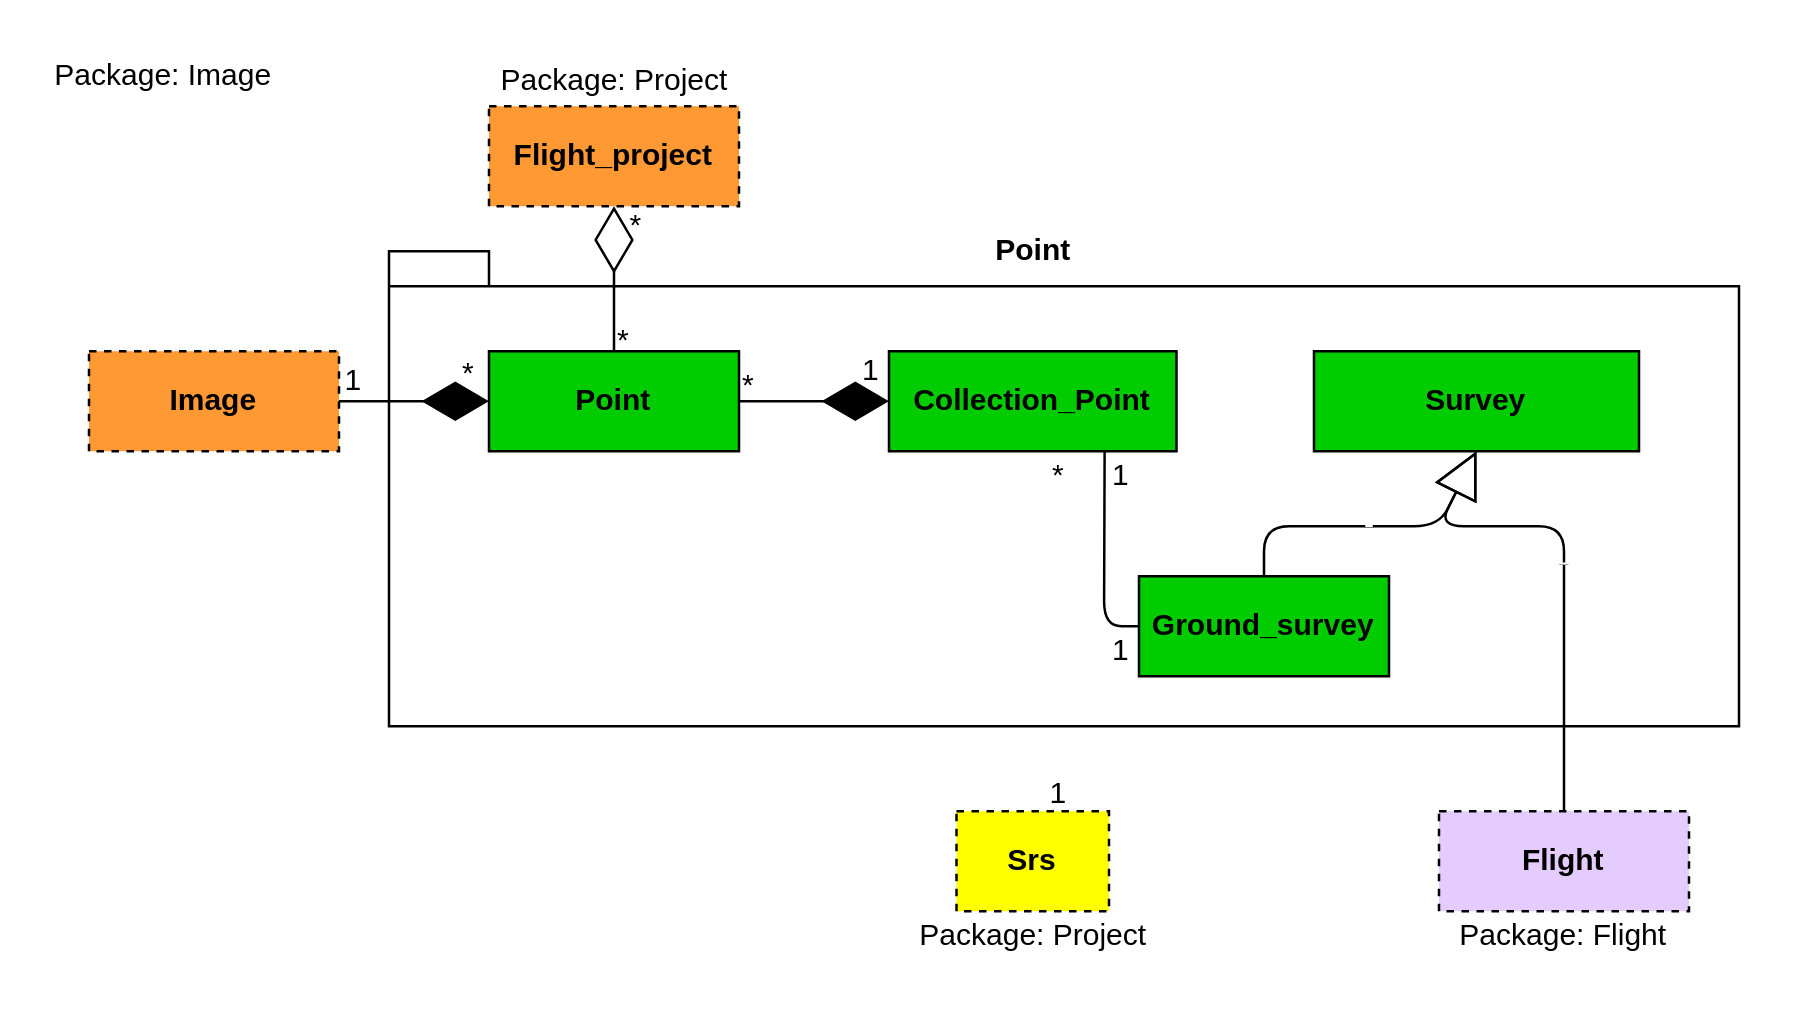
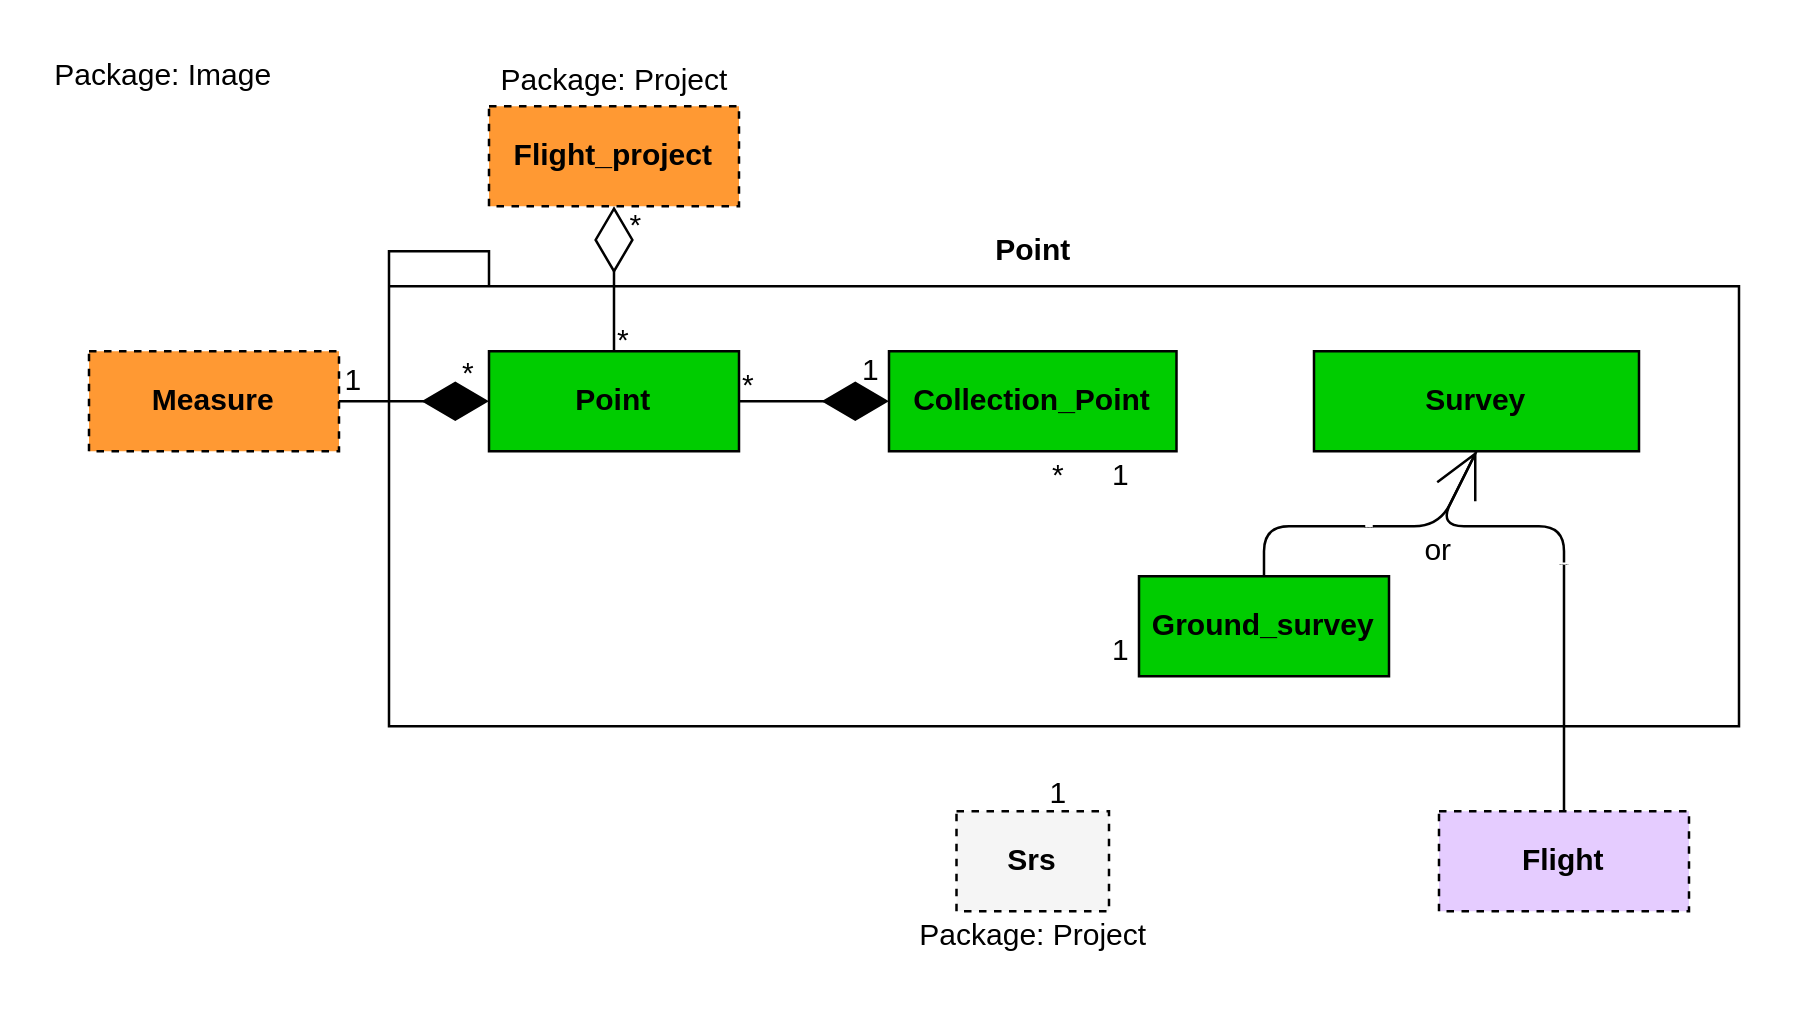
- <mxCell id="14" value="&lt;b&gt;Image&lt;/b&gt;" style="rounded=0;whiteSpace=wrap;html=1;fillColor=#FF9933;dashed=1;" parent="1" vertex="1"><mxGeometry x="35" y="140" width="100" height="40" as="geometry" /></mxCell>
+ <mxCell id="14" value="&lt;b&gt;Measure&lt;/b&gt;" style="rounded=0;whiteSpace=wrap;html=1;fillColor=#FF9933;dashed=1;" parent="1" vertex="1"><mxGeometry x="35" y="140" width="100" height="40" as="geometry" /></mxCell>
- <mxCell id="9" value="Extends" style="endArrow=block;endSize=16;endFill=0;html=1;fontSize=1;entryX=0.5;entryY=1;entryDx=0;entryDy=0;exitX=0.5;exitY=0;exitDx=0;exitDy=0;" parent="1" source="6" target="5" edge="1"><mxGeometry width="160" relative="1" as="geometry"><mxPoint x="195" y="290" as="sourcePoint" /><mxPoint x="355" y="290" as="targetPoint" /><Array as="points"><mxPoint x="505" y="210" /><mxPoint x="575" y="210" /></Array></mxGeometry></mxCell>
+ <mxCell id="9" value="Extends" style="endArrow=open;endSize=16;endFill=0;html=1;fontSize=1;entryX=0.5;entryY=1;entryDx=0;entryDy=0;exitX=0.5;exitY=0;exitDx=0;exitDy=0;" parent="1" source="6" target="5" edge="1"><mxGeometry width="160" relative="1" as="geometry"><mxPoint x="195" y="290" as="sourcePoint" /><mxPoint x="355" y="290" as="targetPoint" /><Array as="points"><mxPoint x="505" y="210" /><mxPoint x="575" y="210" /></Array></mxGeometry></mxCell>
- <mxCell id="11" value="Extends" style="endArrow=block;endSize=16;endFill=0;html=1;fontSize=1;entryX=0.5;entryY=1;entryDx=0;entryDy=0;exitX=0.5;exitY=0;exitDx=0;exitDy=0;" parent="1" source="10" target="5" edge="1"><mxGeometry width="160" relative="1" as="geometry"><mxPoint x="480" y="240" as="sourcePoint" /><mxPoint x="585" y="190" as="targetPoint" /><Array as="points"><mxPoint x="625" y="210" /><mxPoint x="575" y="210" /></Array></mxGeometry></mxCell>
+ <mxCell id="11" value="Extends" style="endArrow=none;endSize=16;endFill=0;html=1;fontSize=1;entryX=0.5;entryY=1;entryDx=0;entryDy=0;exitX=0.5;exitY=0;exitDx=0;exitDy=0;" parent="1" source="10" target="5" edge="1"><mxGeometry width="160" relative="1" as="geometry"><mxPoint x="480" y="240" as="sourcePoint" /><mxPoint x="585" y="190" as="targetPoint" /><Array as="points"><mxPoint x="625" y="210" /><mxPoint x="575" y="210" /></Array></mxGeometry></mxCell>
- <mxCell id="8" value="" style="endArrow=none;html=1;entryX=0.75;entryY=1;entryDx=0;entryDy=0;exitX=0;exitY=0.5;exitDx=0;exitDy=0;" parent="1" source="6" target="4" edge="1"><mxGeometry width="50" height="50" relative="1" as="geometry"><mxPoint x="195" y="420" as="sourcePoint" /><mxPoint x="245" y="370" as="targetPoint" /><Array as="points"><mxPoint x="441" y="250" /></Array></mxGeometry></mxCell>
+ <mxCell id="28" value="or" style="text;html=1;strokeColor=none;fillColor=none;align=center;verticalAlign=middle;whiteSpace=wrap;rounded=0;fontSize=12;" parent="1" vertex="1"><mxGeometry x="555" y="210" width="40" height="20" as="geometry" /></mxCell>
- <mxCell id="29" value="&lt;b&gt;Srs&lt;/b&gt;" style="rounded=0;whiteSpace=wrap;html=1;fillColor=#FFFF00;dashed=1;" parent="1" vertex="1"><mxGeometry x="382" y="324" width="61" height="40" as="geometry" /></mxCell>
+ <mxCell id="29" value="&lt;b&gt;Srs&lt;/b&gt;" style="rounded=0;whiteSpace=wrap;html=1;fillColor=#f5f5f5;dashed=1;" parent="1" vertex="1"><mxGeometry x="382" y="324" width="61" height="40" as="geometry" /></mxCell>
- <mxCell id="16" value="Package: Flight" style="text;html=1;strokeColor=none;fillColor=none;align=center;verticalAlign=middle;whiteSpace=wrap;rounded=0;dashed=1;fontSize=12;" parent="1" vertex="1"><mxGeometry x="580" y="364" width="90" height="20" as="geometry" /></mxCell>
